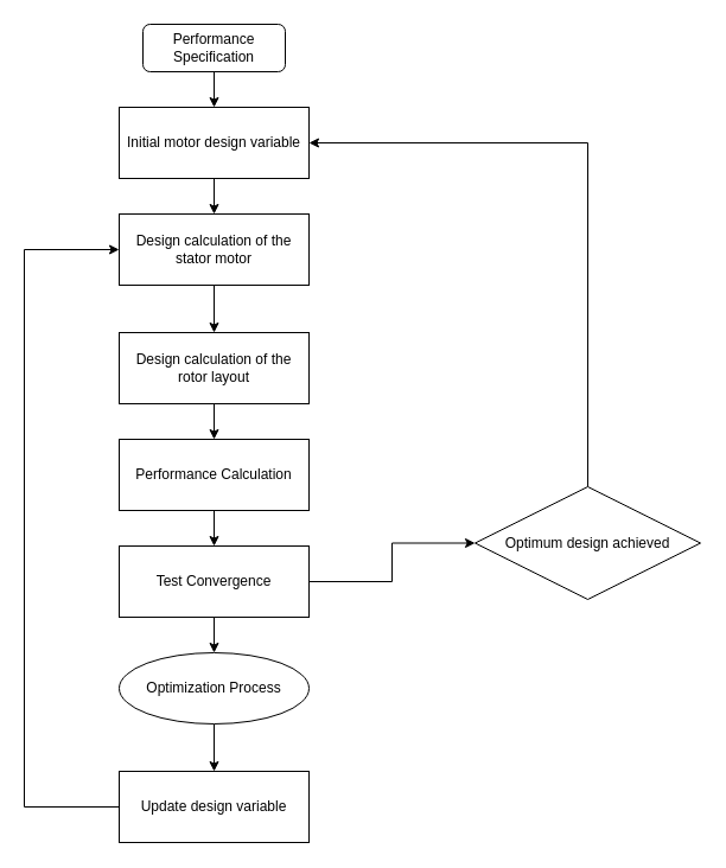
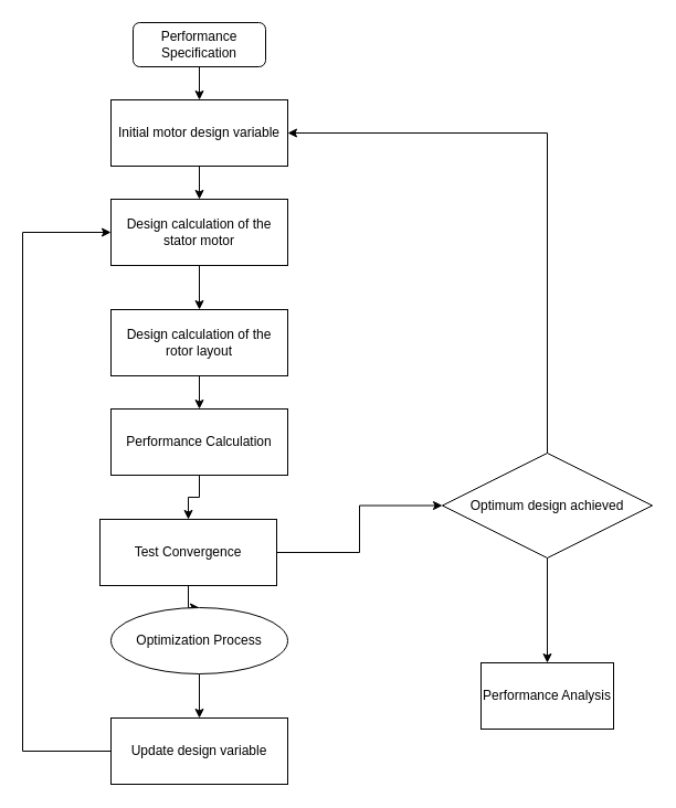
- <mxCell id="14" value="Test Convergence" style="whiteSpace=wrap;html=1;rounded=0;" vertex="1" parent="1"><mxGeometry x="100" y="460" width="160" height="60" as="geometry" /></mxCell>
+ <mxCell id="14" value="Test Convergence" style="whiteSpace=wrap;html=1;rounded=0;" vertex="1" parent="1"><mxGeometry x="90" y="470" width="160" height="60" as="geometry" /></mxCell>
+ <mxCell id="20" value="" style="edgeStyle=orthogonalEdgeStyle;rounded=0;orthogonalLoop=1;jettySize=auto;html=1;" edge="1" parent="1" source="21" target="22"><mxGeometry relative="1" as="geometry" /></mxCell>
+ <mxCell id="22" value="Performance Analysis" style="whiteSpace=wrap;html=1;rounded=0;" vertex="1" parent="1"><mxGeometry x="435" y="600" width="120" height="60" as="geometry" /></mxCell>
